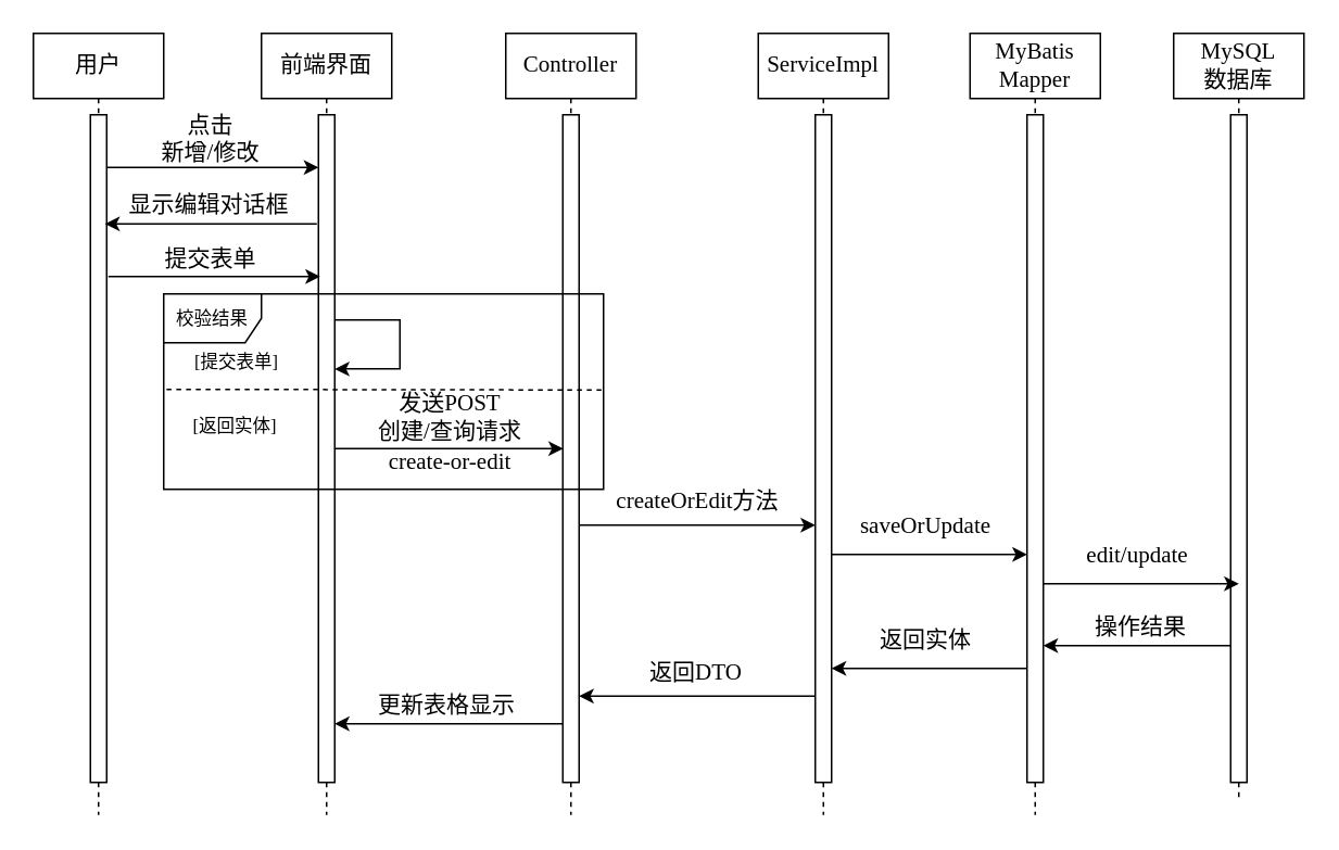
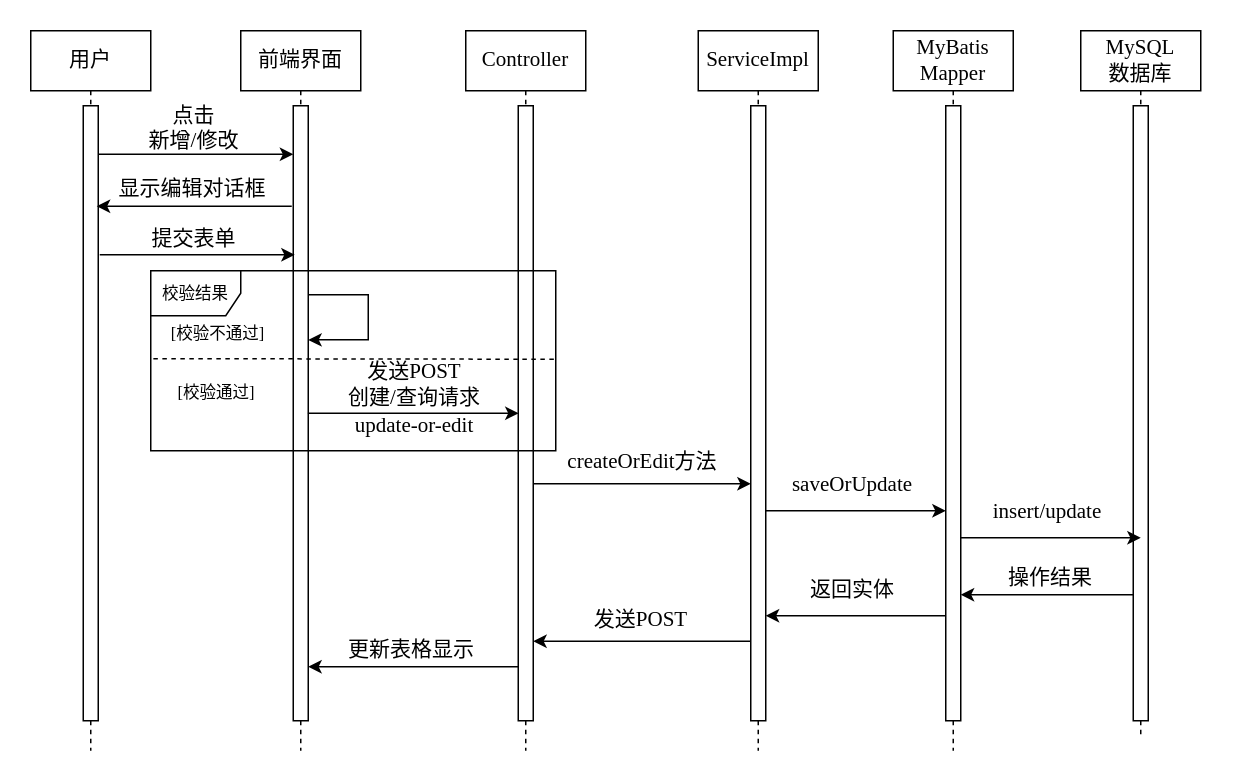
- <mxCell id="25" value="[提交表单]" style="text;html=1;align=center;verticalAlign=middle;whiteSpace=wrap;rounded=0;fontFamily=宋体;fontSize=11;spacing=0;" parent="1" vertex="1"><mxGeometry x="100" y="207" width="90" height="30" as="geometry" /></mxCell>
+ <mxCell id="25" value="[校验不通过]" style="text;html=1;align=center;verticalAlign=middle;whiteSpace=wrap;rounded=0;fontFamily=宋体;fontSize=11;spacing=0;" parent="1" vertex="1"><mxGeometry x="100" y="207" width="90" height="30" as="geometry" /></mxCell>
- <mxCell id="28" value="[返回实体]" style="text;html=1;align=center;verticalAlign=middle;whiteSpace=wrap;rounded=0;fontFamily=宋体;fontSize=11;spacing=0;" parent="1" vertex="1"><mxGeometry x="99" y="246" width="90" height="30" as="geometry" /></mxCell>
+ <mxCell id="28" value="[校验通过]" style="text;html=1;align=center;verticalAlign=middle;whiteSpace=wrap;rounded=0;fontFamily=宋体;fontSize=11;spacing=0;" parent="1" vertex="1"><mxGeometry x="99" y="246" width="90" height="30" as="geometry" /></mxCell>
- <mxCell id="48" value="&lt;span style=&quot;background-color: transparent; color: light-dark(rgb(0, 0, 0), rgb(255, 255, 255));&quot;&gt;create-or-edit&lt;/span&gt;" style="text;html=1;align=center;verticalAlign=middle;whiteSpace=wrap;rounded=0;fontSize=14;fontFamily=宋体;" parent="45" vertex="1"><mxGeometry x="16.25" y="28" width="110" height="26" as="geometry" /></mxCell>
+ <mxCell id="48" value="&lt;span style=&quot;background-color: transparent; color: light-dark(rgb(0, 0, 0), rgb(255, 255, 255));&quot;&gt;update-or-edit&lt;/span&gt;" style="text;html=1;align=center;verticalAlign=middle;whiteSpace=wrap;rounded=0;fontSize=14;fontFamily=宋体;" parent="45" vertex="1"><mxGeometry x="16.25" y="28" width="110" height="26" as="geometry" /></mxCell>
- <mxCell id="40" value="edit/update" style="text;html=1;align=center;verticalAlign=middle;whiteSpace=wrap;rounded=0;fontSize=14;fontFamily=宋体;spacing=0;" parent="39" vertex="1"><mxGeometry width="116" height="26" as="geometry" /></mxCell>
+ <mxCell id="40" value="insert/update" style="text;html=1;align=center;verticalAlign=middle;whiteSpace=wrap;rounded=0;fontSize=14;fontFamily=宋体;spacing=0;" parent="39" vertex="1"><mxGeometry width="116" height="26" as="geometry" /></mxCell>
- <mxCell id="54" value="返回DTO" style="text;html=1;align=center;verticalAlign=middle;whiteSpace=wrap;rounded=0;fontSize=14;fontFamily=宋体;spacing=0;" parent="52" vertex="1"><mxGeometry x="14" width="116" height="26" as="geometry" /></mxCell>
+ <mxCell id="54" value="发送POST" style="text;html=1;align=center;verticalAlign=middle;whiteSpace=wrap;rounded=0;fontSize=14;fontFamily=宋体;spacing=0;" parent="52" vertex="1"><mxGeometry x="14" width="116" height="26" as="geometry" /></mxCell>
